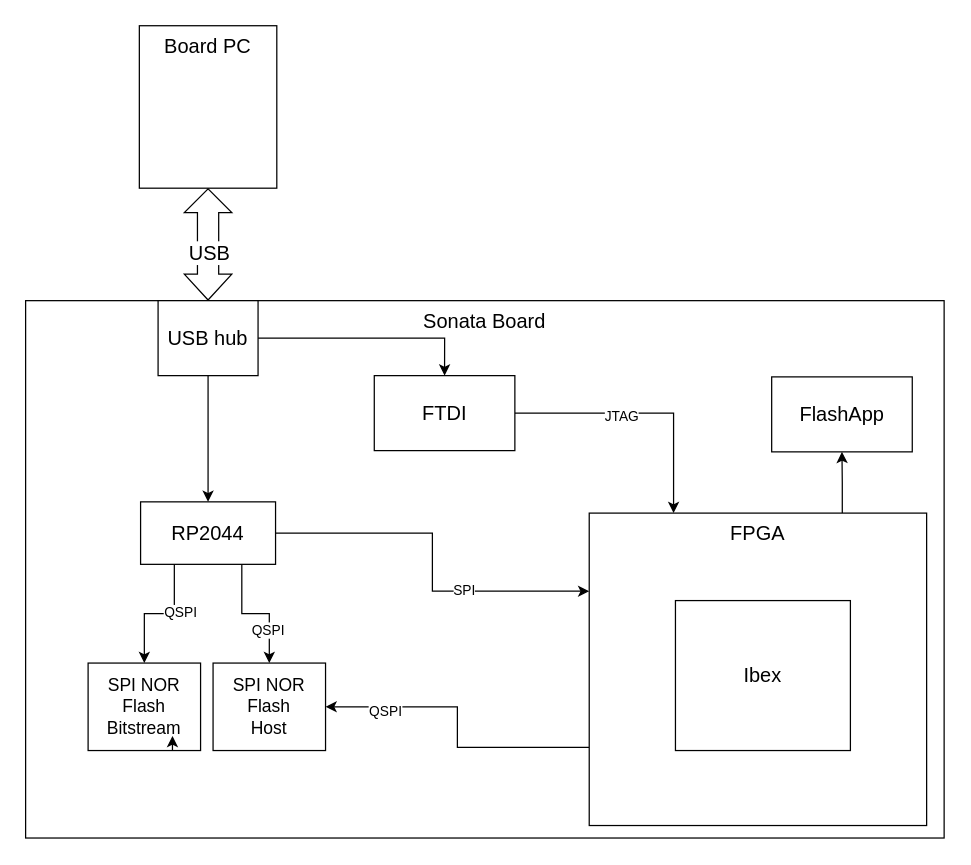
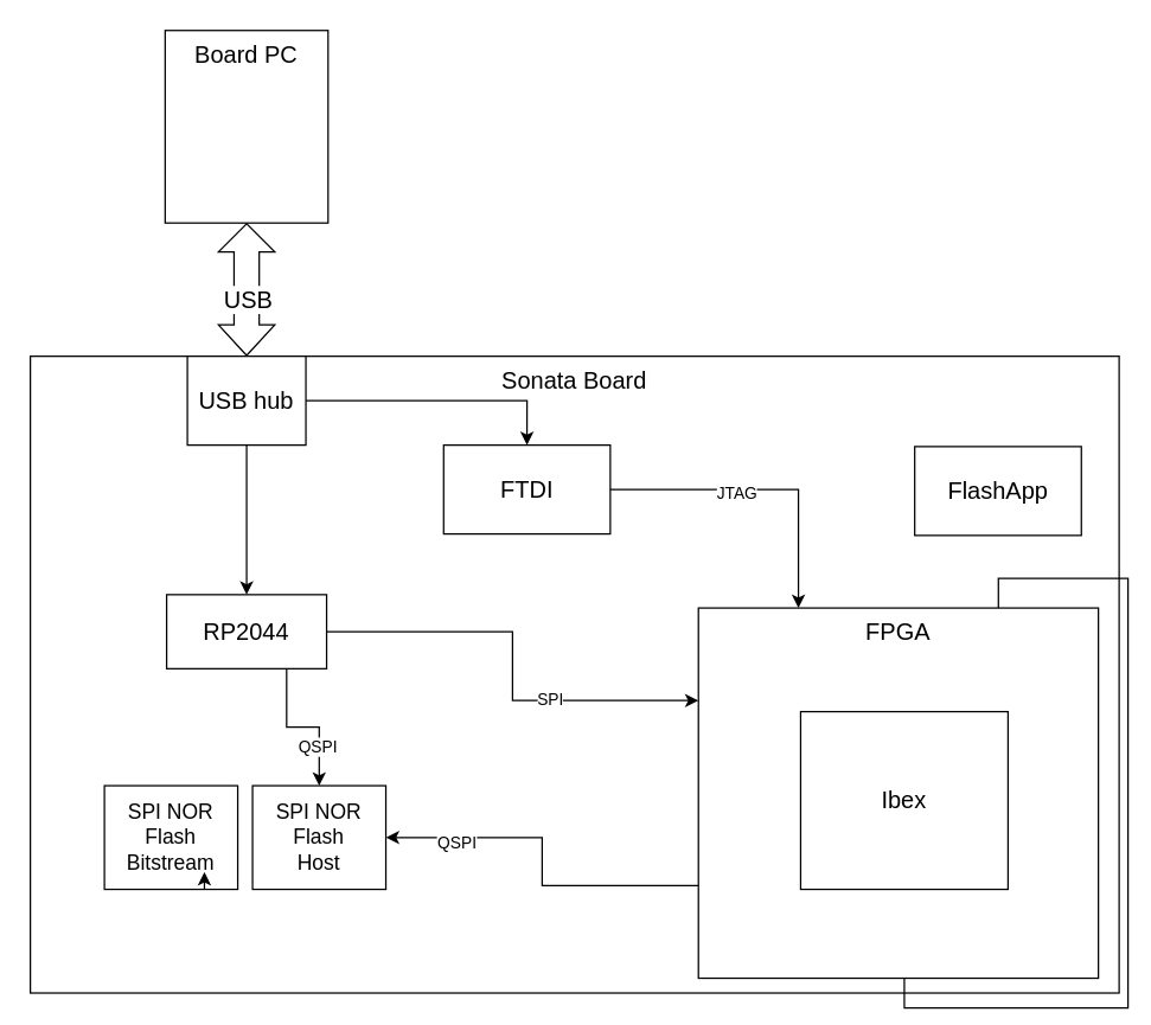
- <mxCell id="17" style="edgeStyle=orthogonalEdgeStyle;rounded=0;orthogonalLoop=1;jettySize=auto;html=1;exitX=0.75;exitY=0;exitDx=0;exitDy=0;entryX=0.5;entryY=1;entryDx=0;entryDy=0;" edge="1" parent="1" source="18" target="27"><mxGeometry relative="1" as="geometry" /></mxCell>
+ <mxCell id="17" style="edgeStyle=orthogonalEdgeStyle;rounded=0;orthogonalLoop=1;jettySize=auto;html=1;exitX=0.75;exitY=0;exitDx=0;exitDy=0;" edge="1" parent="1" source="18" target="26"><mxGeometry relative="1" as="geometry" /></mxCell>
- <mxCell id="10" style="edgeStyle=orthogonalEdgeStyle;rounded=0;orthogonalLoop=1;jettySize=auto;html=1;exitX=0.25;exitY=1;exitDx=0;exitDy=0;entryX=0.5;entryY=0;entryDx=0;entryDy=0;" edge="1" parent="1" source="12" target="14"><mxGeometry relative="1" as="geometry" /></mxCell>
- <mxCell id="11" value="QSPI" style="edgeLabel;html=1;align=center;verticalAlign=middle;resizable=0;points=[];" vertex="1" connectable="0" parent="10"><mxGeometry x="-0.269" y="3" relative="1" as="geometry"><mxPoint x="1" as="offset" /></mxGeometry></mxCell>
